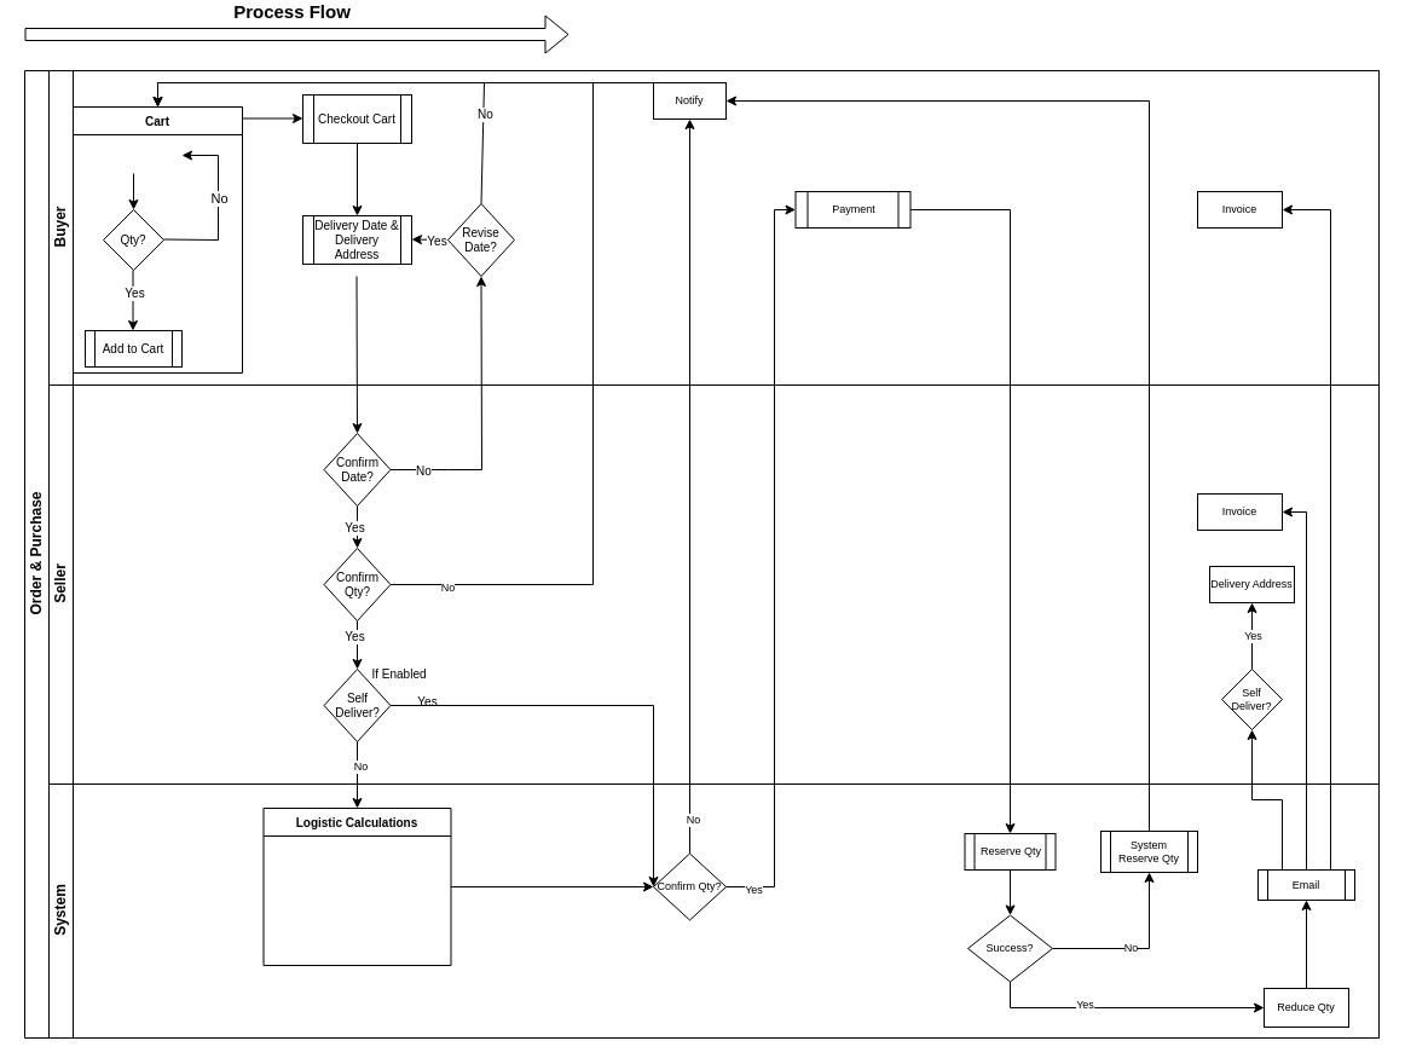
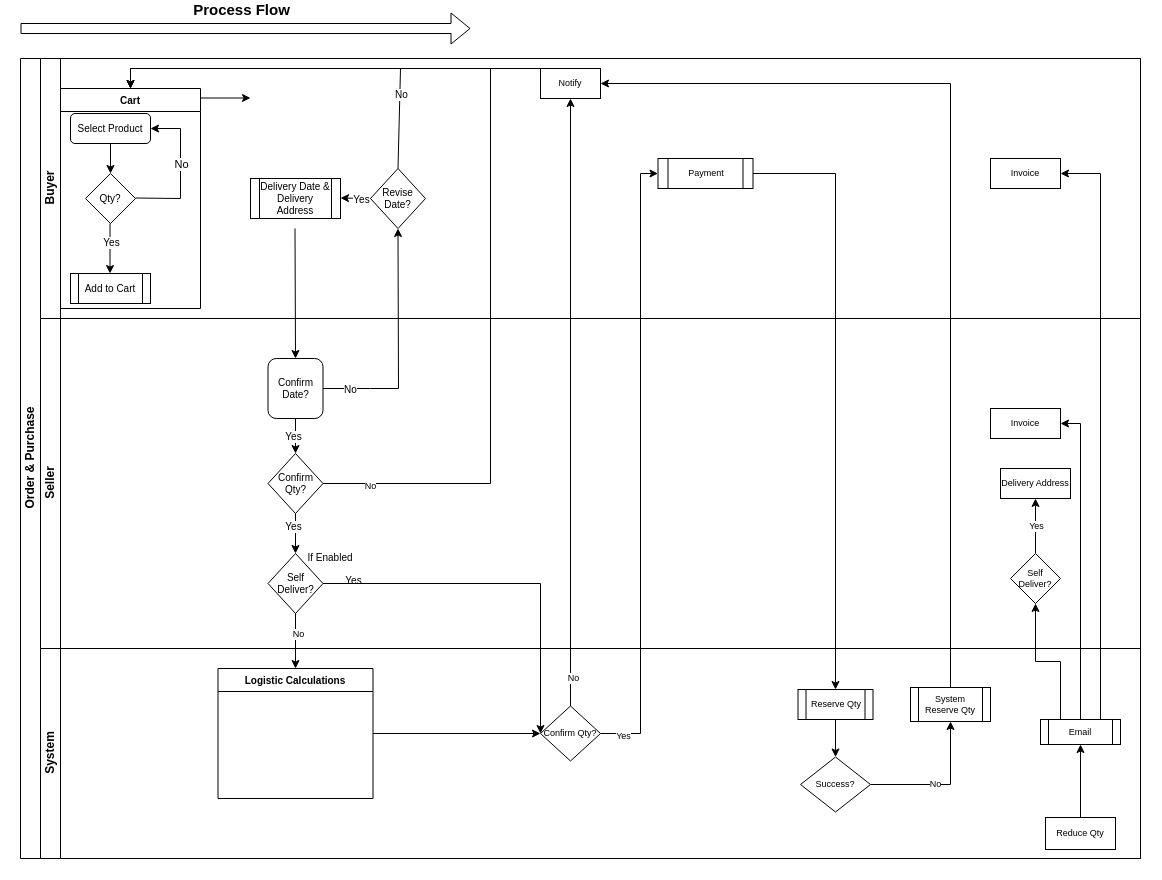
- <mxCell id="15" value="Checkout Cart" style="shape=process;whiteSpace=wrap;html=1;backgroundOutline=1;fontSize=10;" vertex="1" parent="3"><mxGeometry x="210" y="20" width="90" height="40" as="geometry" /></mxCell>
+ <mxCell id="5" value="Select Product" style="rounded=1;whiteSpace=wrap;html=1;fontSize=10;" vertex="1" parent="4"><mxGeometry x="10" y="25" width="80" height="30" as="geometry" /></mxCell>
- <mxCell id="14" style="edgeStyle=orthogonalEdgeStyle;rounded=0;orthogonalLoop=1;jettySize=auto;html=1;exitX=0.5;exitY=1;exitDx=0;exitDy=0;entryX=0.5;entryY=0;entryDx=0;entryDy=0;fontSize=10;" edge="1" parent="3" source="15" target="16"><mxGeometry relative="1" as="geometry" /></mxCell>
- <mxCell id="31" value="Confirm Date?" style="rhombus;whiteSpace=wrap;html=1;fontSize=10;" vertex="1" parent="29"><mxGeometry x="227.5" y="40" width="55" height="60" as="geometry" /></mxCell>
+ <mxCell id="31" value="Confirm Date?" style="whiteSpace=wrap;html=1;fontSize=10;rounded=1;" vertex="1" parent="29"><mxGeometry x="227.5" y="40" width="55" height="60" as="geometry" /></mxCell>
- <mxCell id="57" style="edgeStyle=orthogonalEdgeStyle;rounded=0;orthogonalLoop=1;jettySize=auto;html=1;exitX=0.5;exitY=1;exitDx=0;exitDy=0;entryX=0;entryY=0.5;entryDx=0;entryDy=0;fontSize=9;" edge="1" parent="51" source="61" target="56"><mxGeometry relative="1" as="geometry" /></mxCell>
- <mxCell id="58" value="Yes" style="edgeLabel;html=1;align=center;verticalAlign=middle;resizable=0;points=[];fontSize=9;" vertex="1" connectable="0" parent="57"><mxGeometry x="-0.279" y="3" relative="1" as="geometry"><mxPoint as="offset" /></mxGeometry></mxCell>
